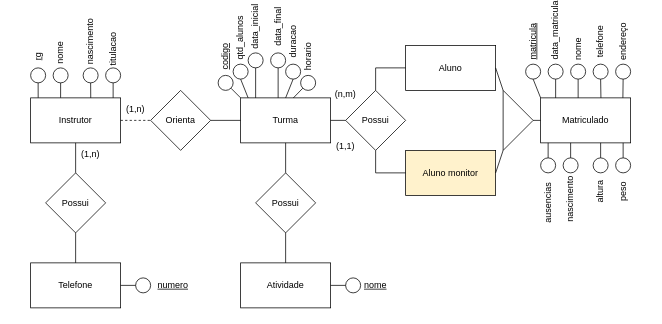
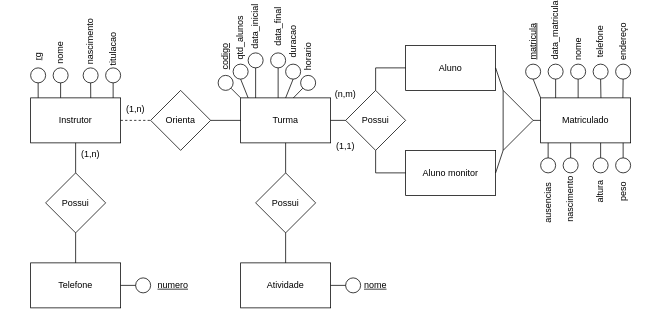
- <mxCell id="6" value="Aluno monitor" style="rounded=0;whiteSpace=wrap;html=1;fillColor=#fff2cc;" vertex="1" parent="1"><mxGeometry x="540" y="200" width="120" height="60" as="geometry" /></mxCell>
+ <mxCell id="6" value="Aluno monitor" style="rounded=0;whiteSpace=wrap;html=1;" vertex="1" parent="1"><mxGeometry x="540" y="200" width="120" height="60" as="geometry" /></mxCell>
